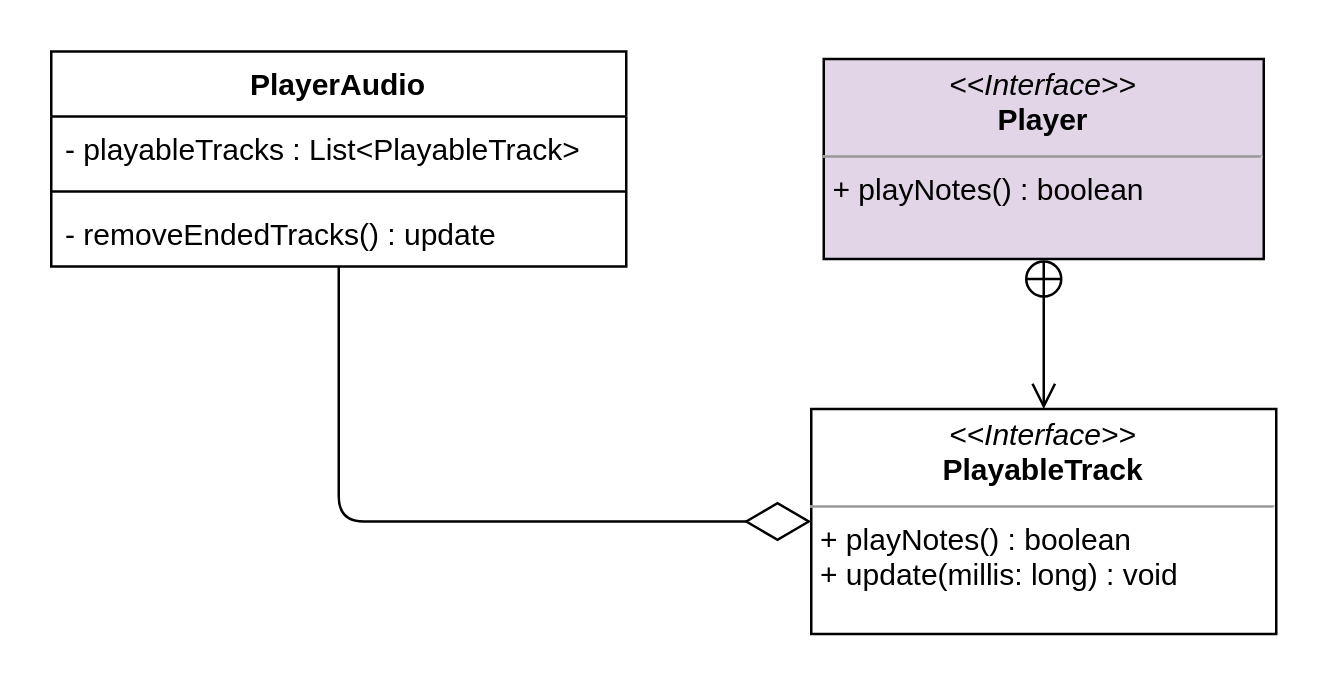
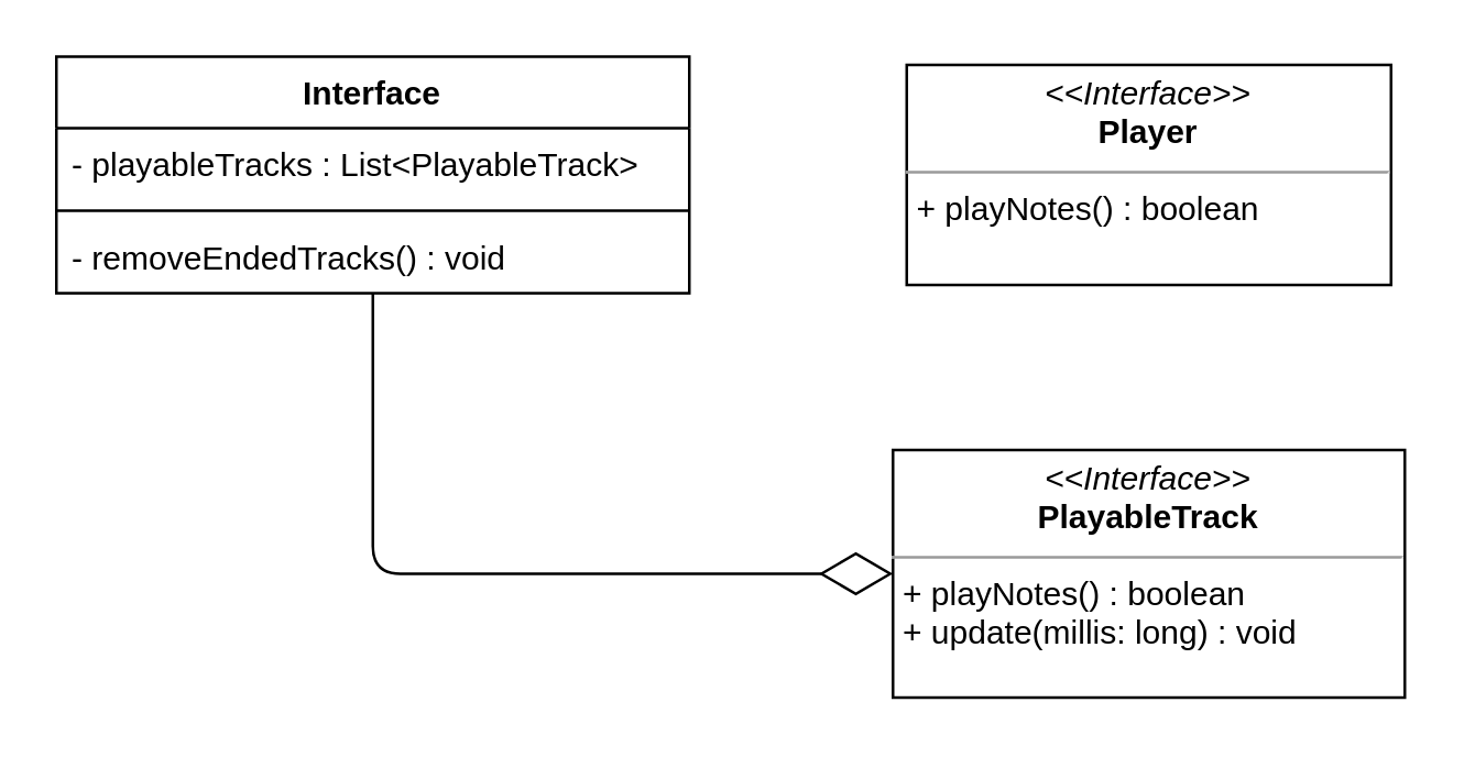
- <mxCell id="6" value="PlayerAudio" style="swimlane;fontStyle=1;align=center;verticalAlign=top;childLayout=stackLayout;horizontal=1;startSize=26;horizontalStack=0;resizeParent=1;resizeParentMax=0;resizeLast=0;collapsible=1;marginBottom=0;" vertex="1" parent="1"><mxGeometry x="20" y="20" width="230" height="86" as="geometry" /></mxCell>
+ <mxCell id="6" value="Interface" style="swimlane;fontStyle=1;align=center;verticalAlign=top;childLayout=stackLayout;horizontal=1;startSize=26;horizontalStack=0;resizeParent=1;resizeParentMax=0;resizeLast=0;collapsible=1;marginBottom=0;" vertex="1" parent="1"><mxGeometry x="20" y="20" width="230" height="86" as="geometry" /></mxCell>
- <mxCell id="3" value="&lt;p style=&quot;margin: 0px ; margin-top: 4px ; text-align: center&quot;&gt;&lt;i&gt;&amp;lt;&amp;lt;Interface&amp;gt;&amp;gt;&lt;/i&gt;&lt;br&gt;&lt;b&gt;Player&lt;/b&gt;&lt;/p&gt;&lt;hr size=&quot;1&quot;&gt;&lt;p style=&quot;margin: 0px ; margin-left: 4px&quot;&gt;&lt;/p&gt;&lt;p style=&quot;margin: 0px ; margin-left: 4px&quot;&gt;+ playNotes() : boolean&lt;/p&gt;" style="verticalAlign=top;align=left;overflow=fill;fontSize=12;fontFamily=Helvetica;html=1;fillColor=#e1d5e7;" vertex="1" parent="1"><mxGeometry x="329" y="23" width="176" height="80" as="geometry" /></mxCell>
+ <mxCell id="3" value="&lt;p style=&quot;margin: 0px ; margin-top: 4px ; text-align: center&quot;&gt;&lt;i&gt;&amp;lt;&amp;lt;Interface&amp;gt;&amp;gt;&lt;/i&gt;&lt;br&gt;&lt;b&gt;Player&lt;/b&gt;&lt;/p&gt;&lt;hr size=&quot;1&quot;&gt;&lt;p style=&quot;margin: 0px ; margin-left: 4px&quot;&gt;&lt;/p&gt;&lt;p style=&quot;margin: 0px ; margin-left: 4px&quot;&gt;+ playNotes() : boolean&lt;/p&gt;" style="verticalAlign=top;align=left;overflow=fill;fontSize=12;fontFamily=Helvetica;html=1;" vertex="1" parent="1"><mxGeometry x="329" y="23" width="176" height="80" as="geometry" /></mxCell>
- <mxCell id="9" value="- removeEndedTracks() : update&#10;" style="text;strokeColor=none;fillColor=none;align=left;verticalAlign=top;spacingLeft=4;spacingRight=4;overflow=hidden;rotatable=0;points=[[0,0.5],[1,0.5]];portConstraint=eastwest;" vertex="1" parent="6"><mxGeometry y="60" width="230" height="26" as="geometry" /></mxCell>
+ <mxCell id="9" value="- removeEndedTracks() : void&#10;" style="text;strokeColor=none;fillColor=none;align=left;verticalAlign=top;spacingLeft=4;spacingRight=4;overflow=hidden;rotatable=0;points=[[0,0.5],[1,0.5]];portConstraint=eastwest;" vertex="1" parent="6"><mxGeometry y="60" width="230" height="26" as="geometry" /></mxCell>
- <mxCell id="4" value="" style="endArrow=open;startArrow=circlePlus;endFill=0;startFill=0;endSize=8;html=1;" edge="1" parent="1" source="3" target="2"><mxGeometry width="160" relative="1" as="geometry"><mxPoint x="130" y="223" as="sourcePoint" /><mxPoint x="290" y="223" as="targetPoint" /></mxGeometry></mxCell>
